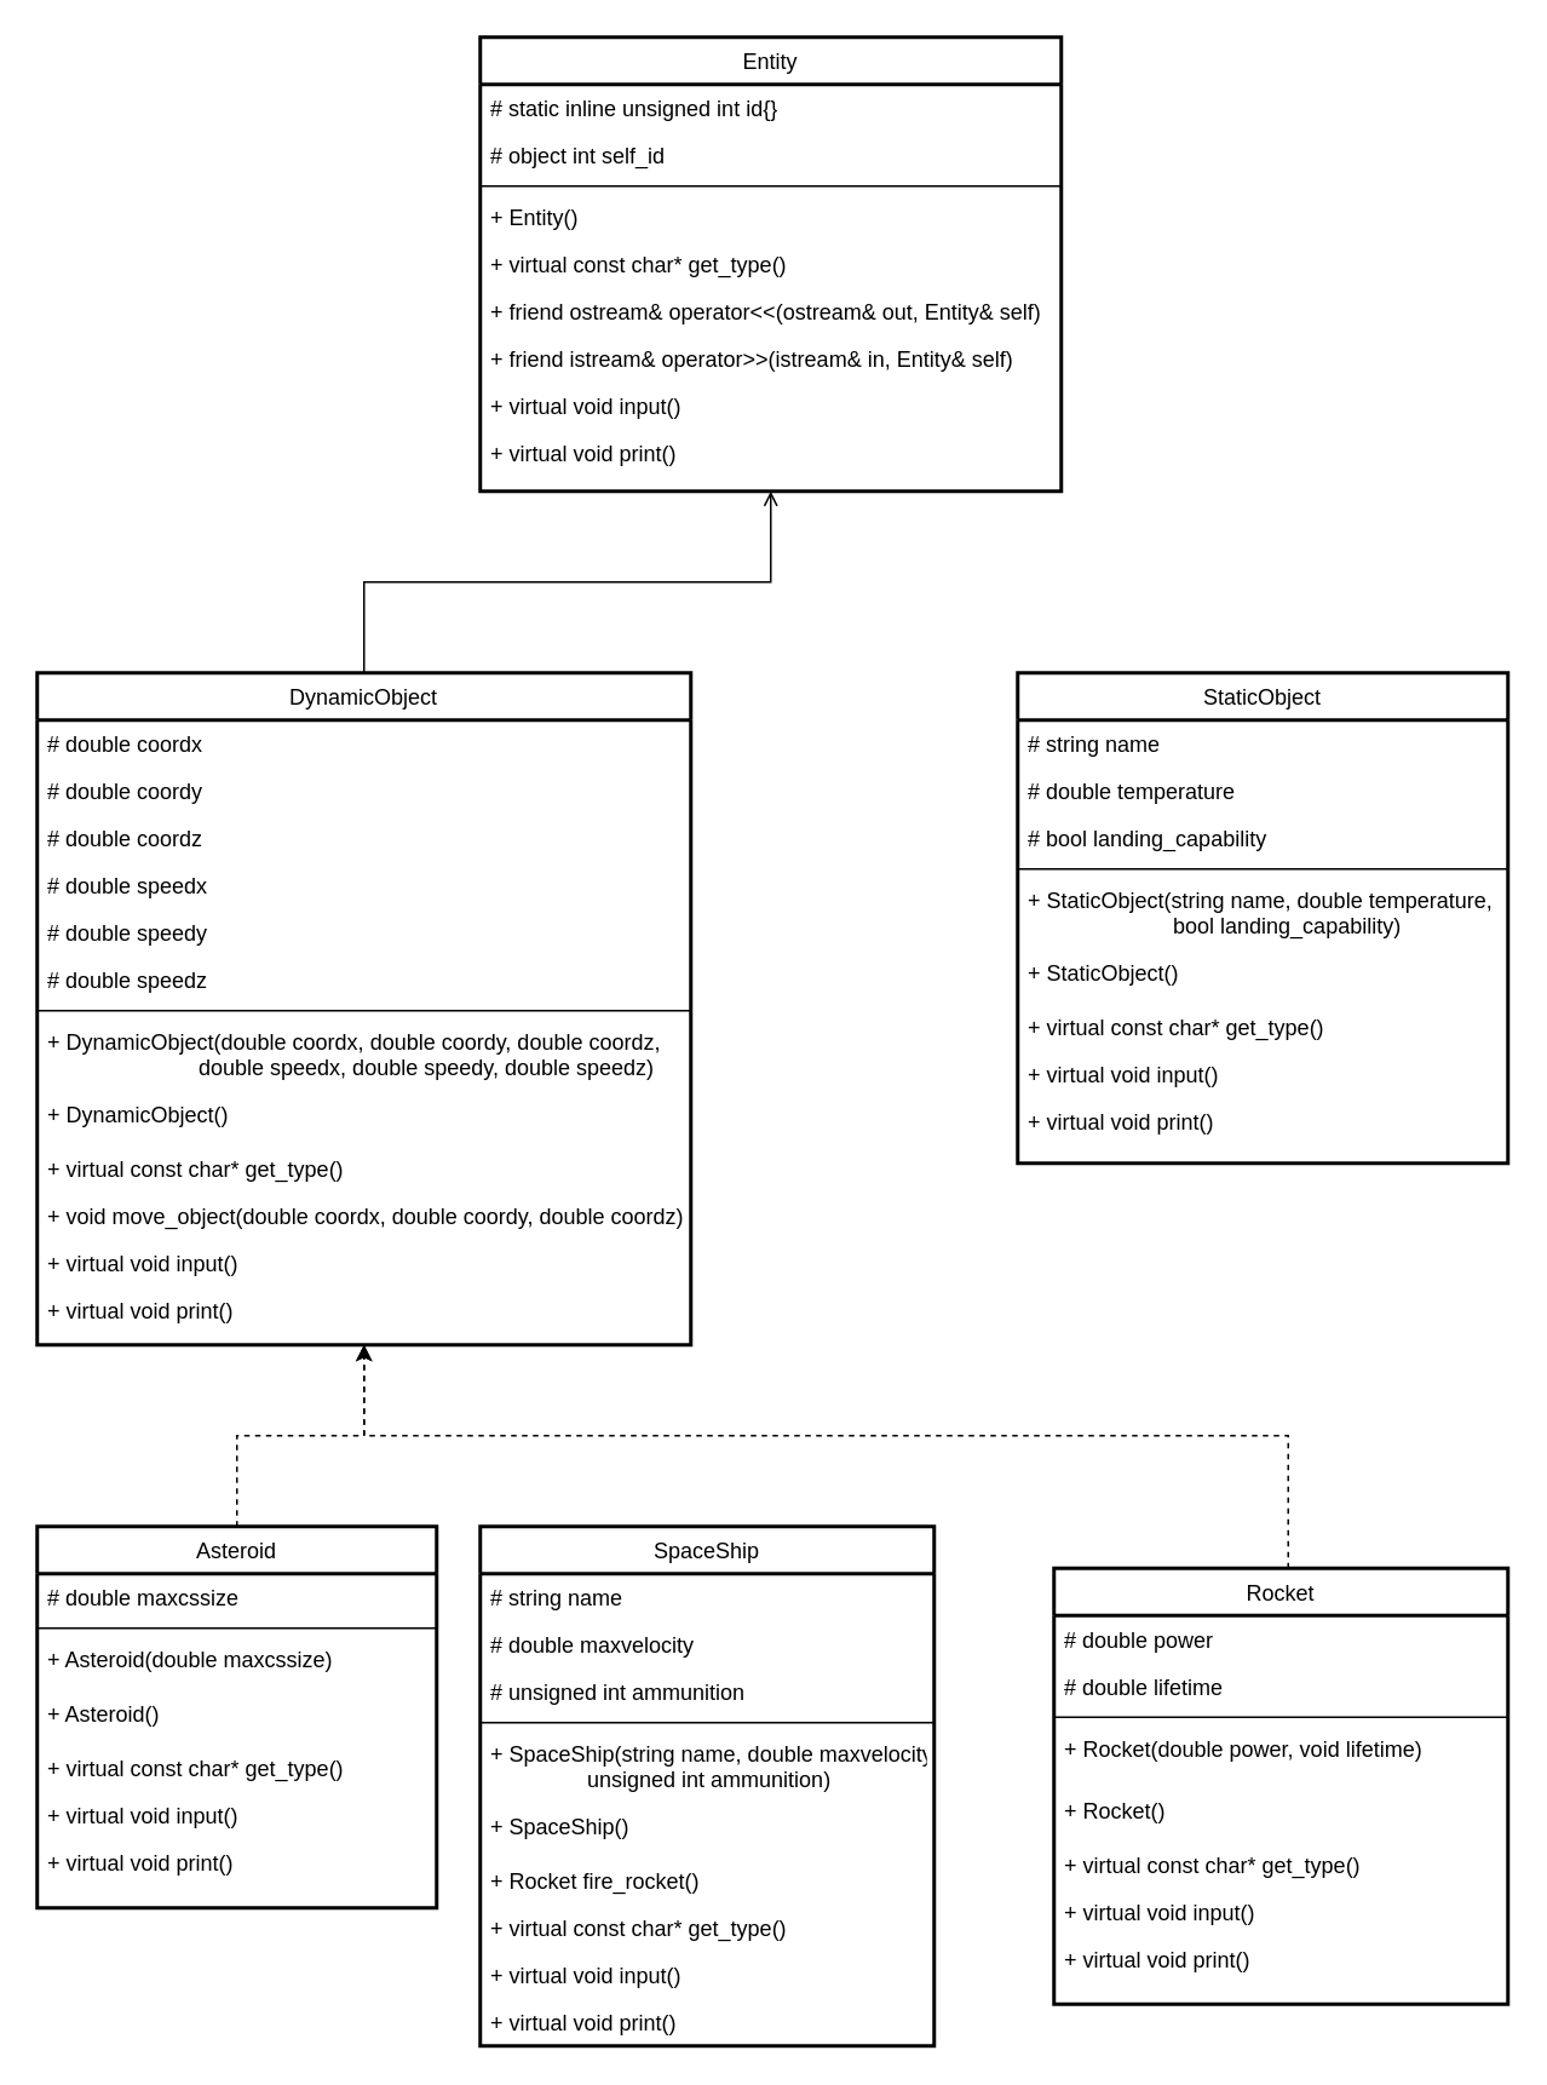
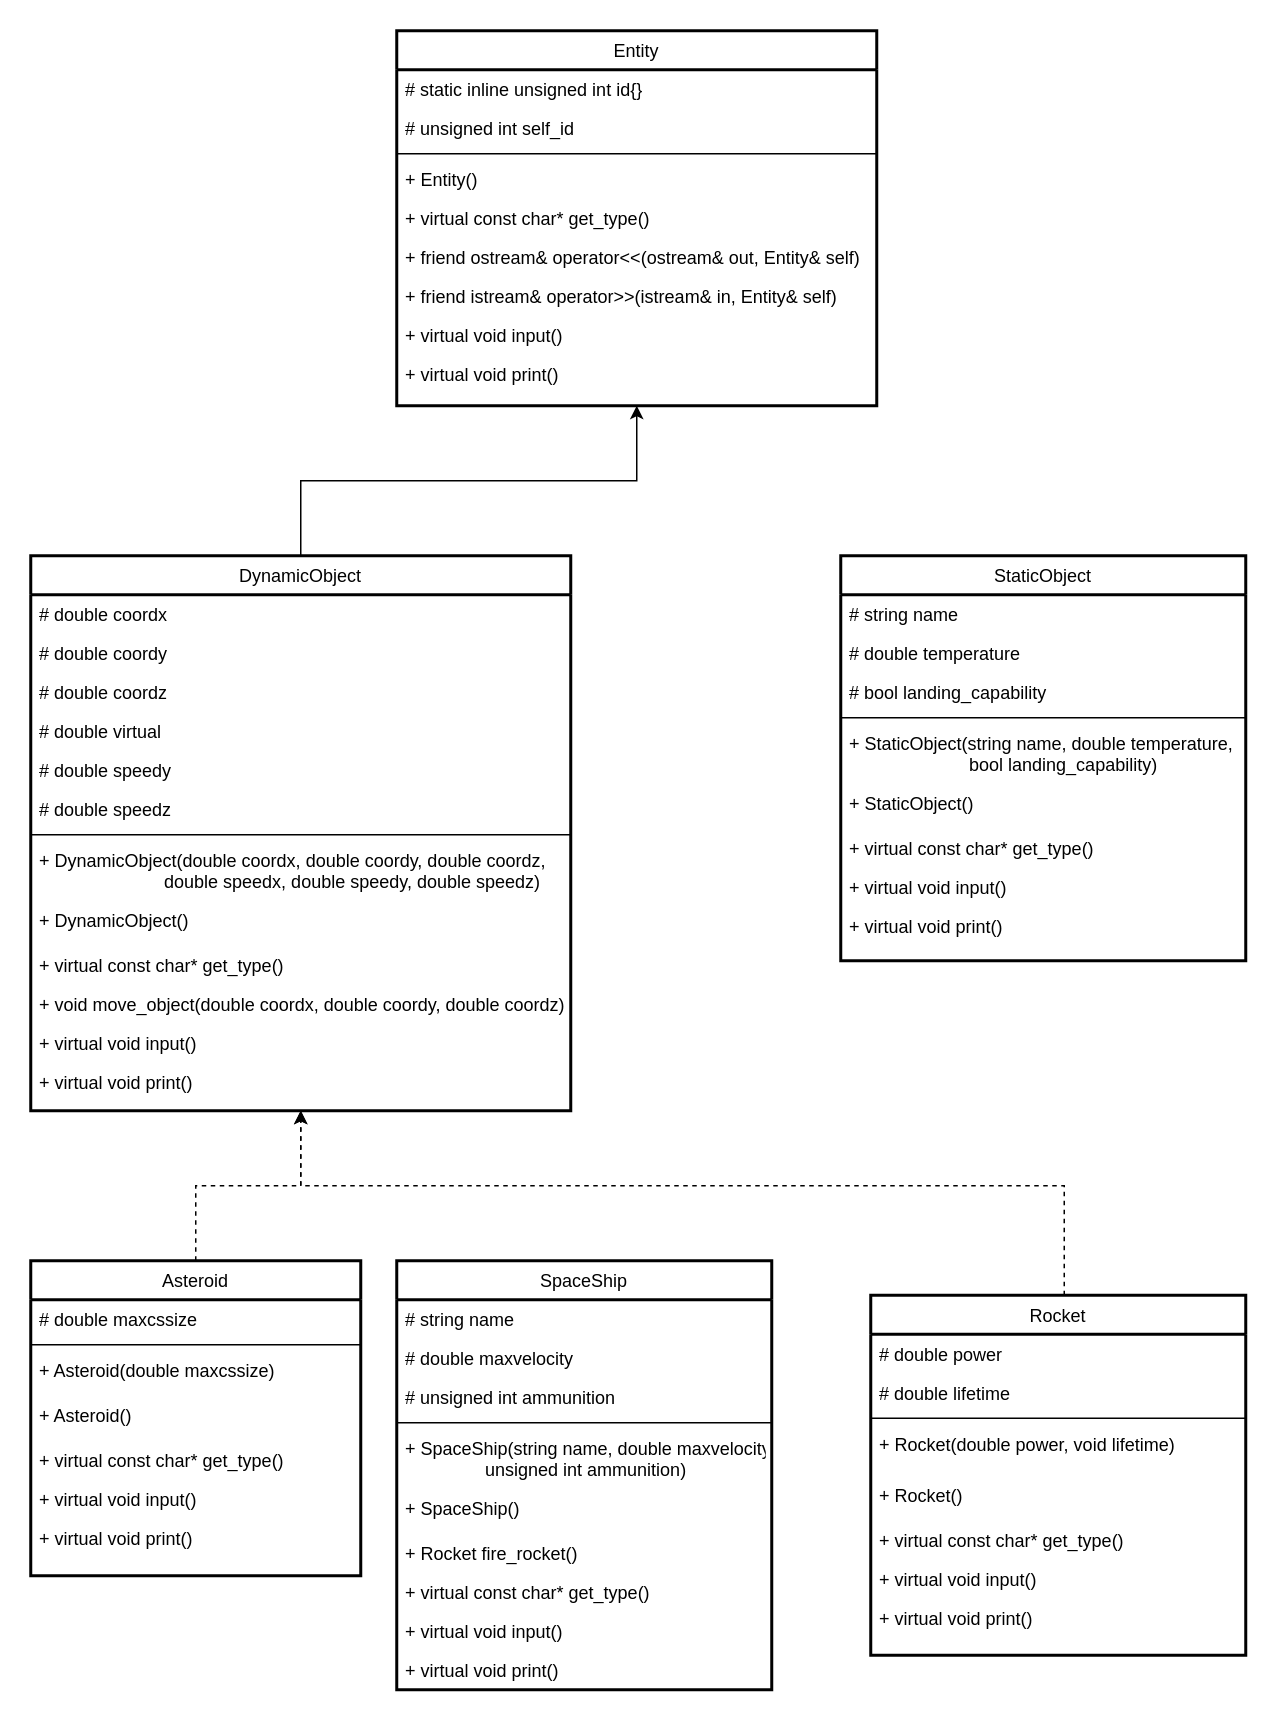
- <mxCell id="4" value="# object int self_id" style="text;align=left;verticalAlign=top;spacingLeft=4;spacingRight=4;overflow=hidden;rotatable=0;points=[[0,0.5],[1,0.5]];portConstraint=eastwest;" vertex="1" parent="2"><mxGeometry y="52" width="320" height="26" as="geometry" /></mxCell>
+ <mxCell id="4" value="# unsigned int self_id" style="text;align=left;verticalAlign=top;spacingLeft=4;spacingRight=4;overflow=hidden;rotatable=0;points=[[0,0.5],[1,0.5]];portConstraint=eastwest;" vertex="1" parent="2"><mxGeometry y="52" width="320" height="26" as="geometry" /></mxCell>
- <mxCell id="12" style="edgeStyle=orthogonalEdgeStyle;rounded=0;orthogonalLoop=1;jettySize=auto;html=1;entryX=0.5;entryY=1;entryDx=0;entryDy=0;endArrow=open;" edge="1" parent="1" source="13" target="2"><mxGeometry relative="1" as="geometry" /></mxCell>
+ <mxCell id="12" style="edgeStyle=orthogonalEdgeStyle;rounded=0;orthogonalLoop=1;jettySize=auto;html=1;entryX=0.5;entryY=1;entryDx=0;entryDy=0;" edge="1" parent="1" source="13" target="2"><mxGeometry relative="1" as="geometry" /></mxCell>
- <mxCell id="17" value="# double speedx" style="text;align=left;verticalAlign=top;spacingLeft=4;spacingRight=4;overflow=hidden;rotatable=0;points=[[0,0.5],[1,0.5]];portConstraint=eastwest;" vertex="1" parent="13"><mxGeometry y="104" width="360" height="26" as="geometry" /></mxCell>
+ <mxCell id="17" value="# double virtual" style="text;align=left;verticalAlign=top;spacingLeft=4;spacingRight=4;overflow=hidden;rotatable=0;points=[[0,0.5],[1,0.5]];portConstraint=eastwest;" vertex="1" parent="13"><mxGeometry y="104" width="360" height="26" as="geometry" /></mxCell>
